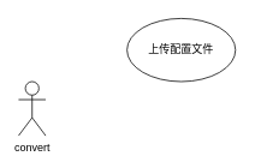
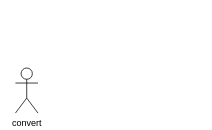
- <mxCell id="3" value="上传配置文件" style="ellipse;whiteSpace=wrap;html=1;" vertex="1" parent="1"><mxGeometry x="140" y="20" width="120" height="70" as="geometry" /></mxCell>
